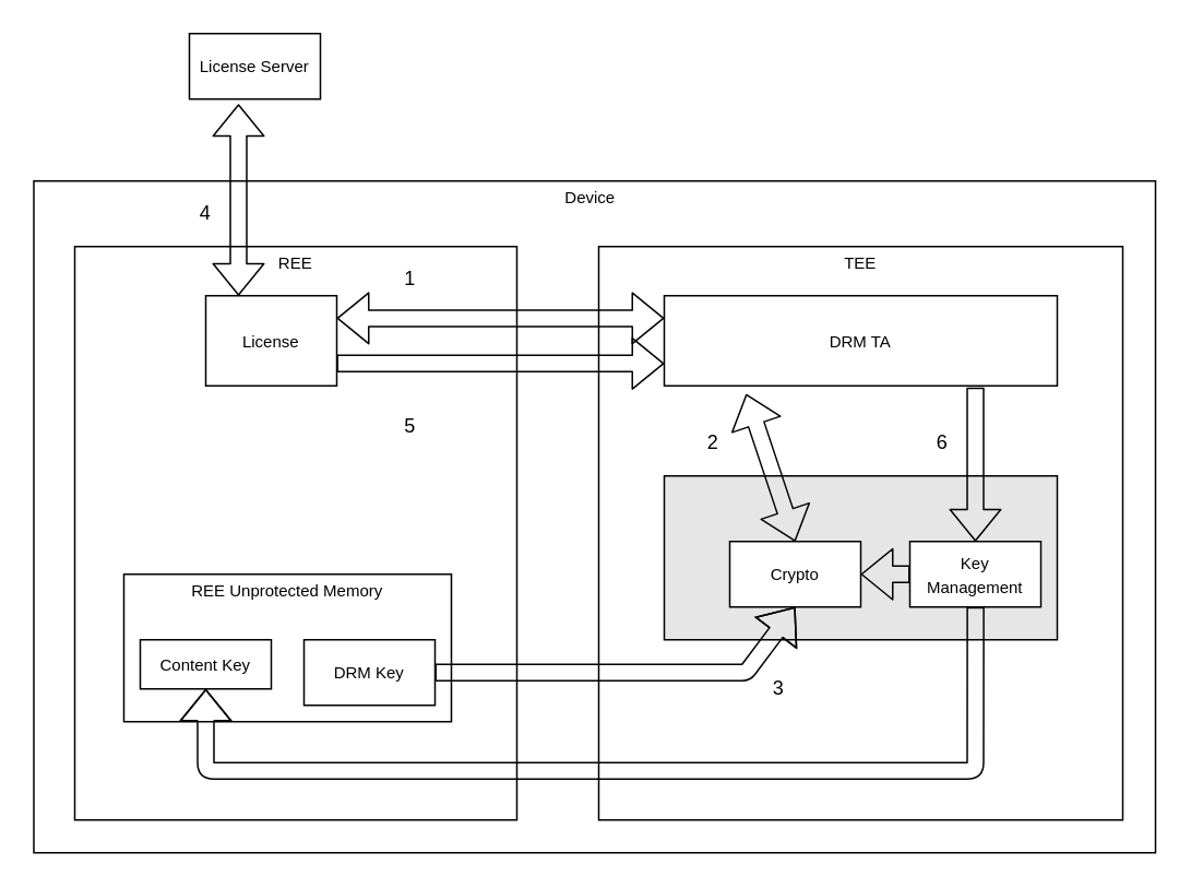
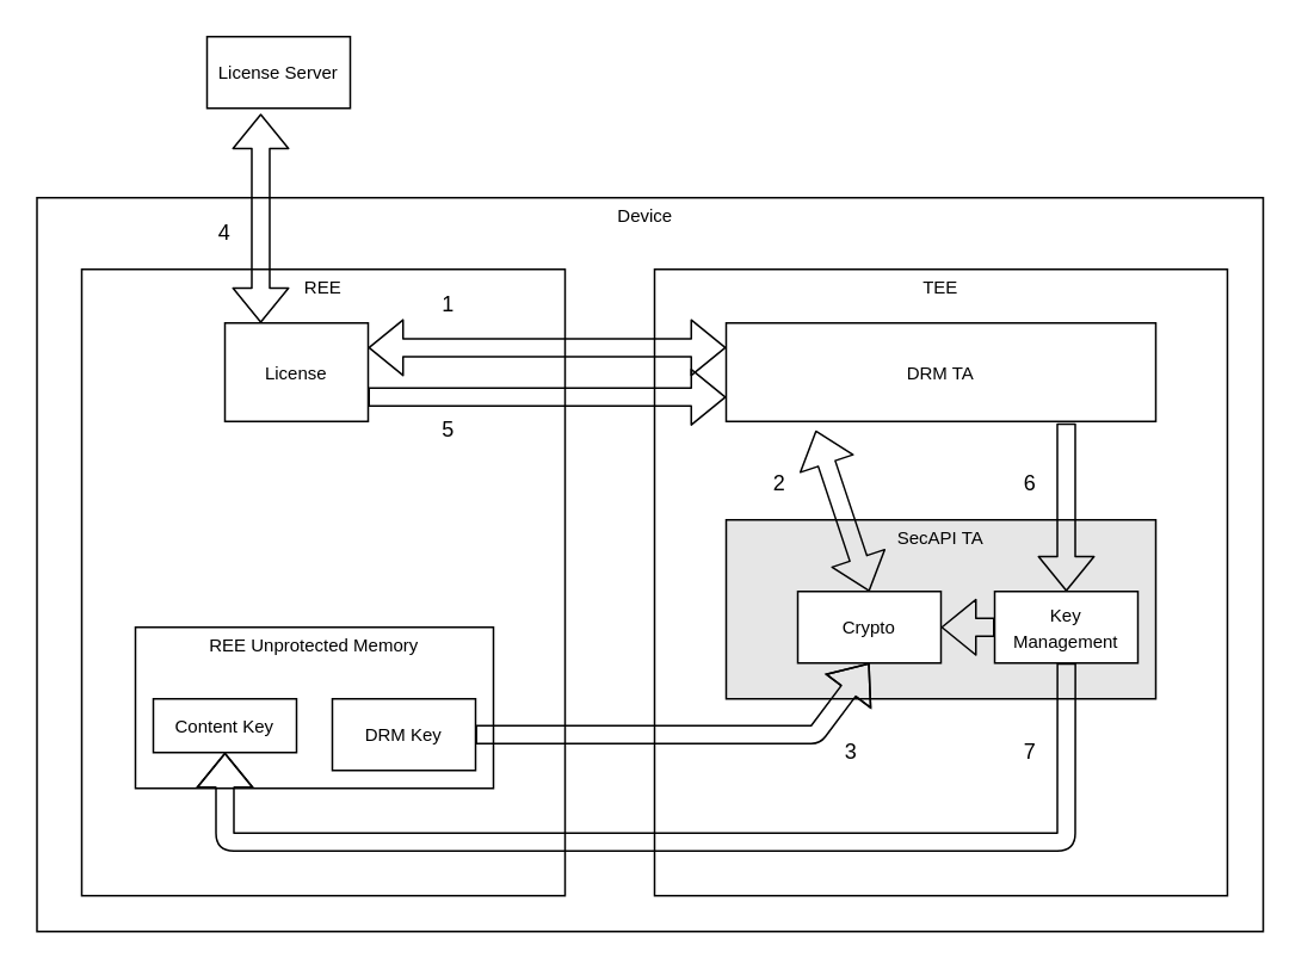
- <mxCell id="30" value="5" style="text;html=1;strokeColor=none;fillColor=none;align=center;verticalAlign=middle;whiteSpace=wrap;rounded=0;" parent="1" vertex="1"><mxGeometry x="240" y="250" width="20" height="20" as="geometry" /></mxCell>
+ <mxCell id="30" value="5" style="text;html=1;strokeColor=none;fillColor=none;align=center;verticalAlign=middle;whiteSpace=wrap;rounded=0;" parent="1" vertex="1"><mxGeometry x="240" y="230" width="20" height="20" as="geometry" /></mxCell>
+ <mxCell id="17" value="&lt;font style=&quot;font-size: 10px&quot;&gt;SecAPI TA&lt;/font&gt;" style="text;html=1;strokeColor=none;fillColor=none;align=center;verticalAlign=middle;whiteSpace=wrap;rounded=0;" parent="1" vertex="1"><mxGeometry x="405" y="290" width="240" height="20" as="geometry" /></mxCell>
+ <mxCell id="33" value="7" style="text;html=1;strokeColor=none;fillColor=none;align=center;verticalAlign=middle;whiteSpace=wrap;rounded=0;" parent="1" vertex="1"><mxGeometry x="565" y="410" width="20" height="20" as="geometry" /></mxCell>
